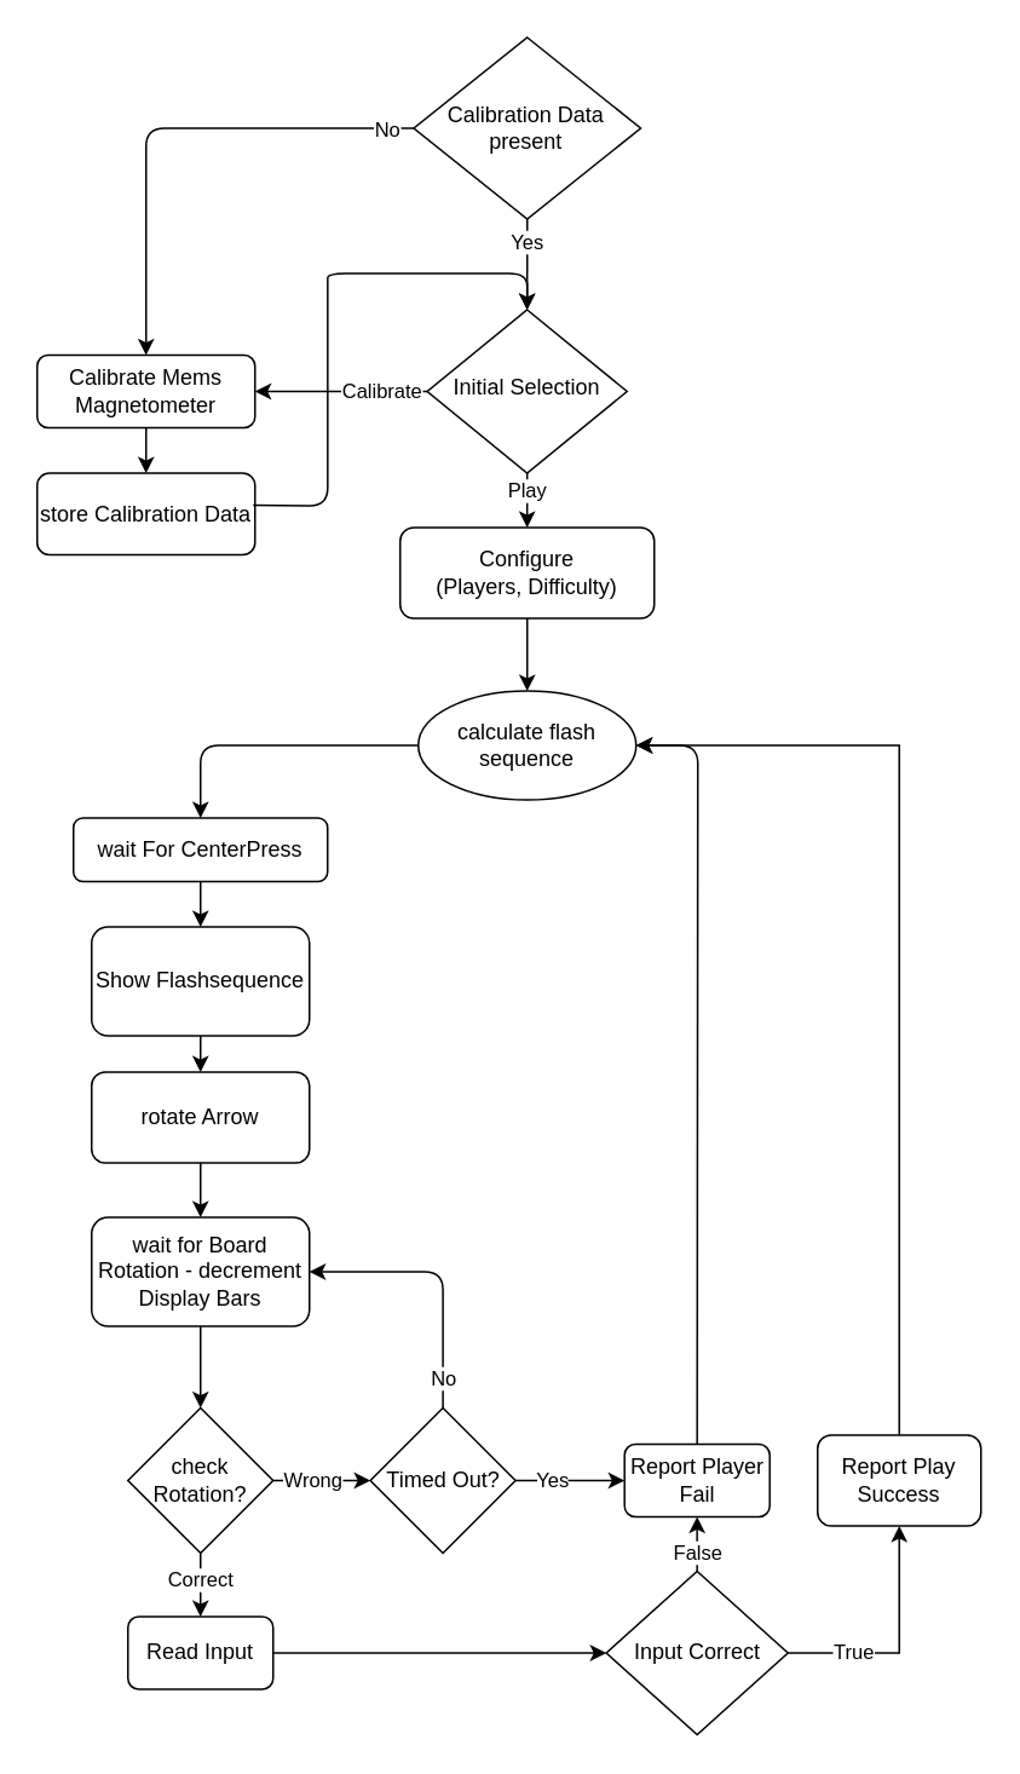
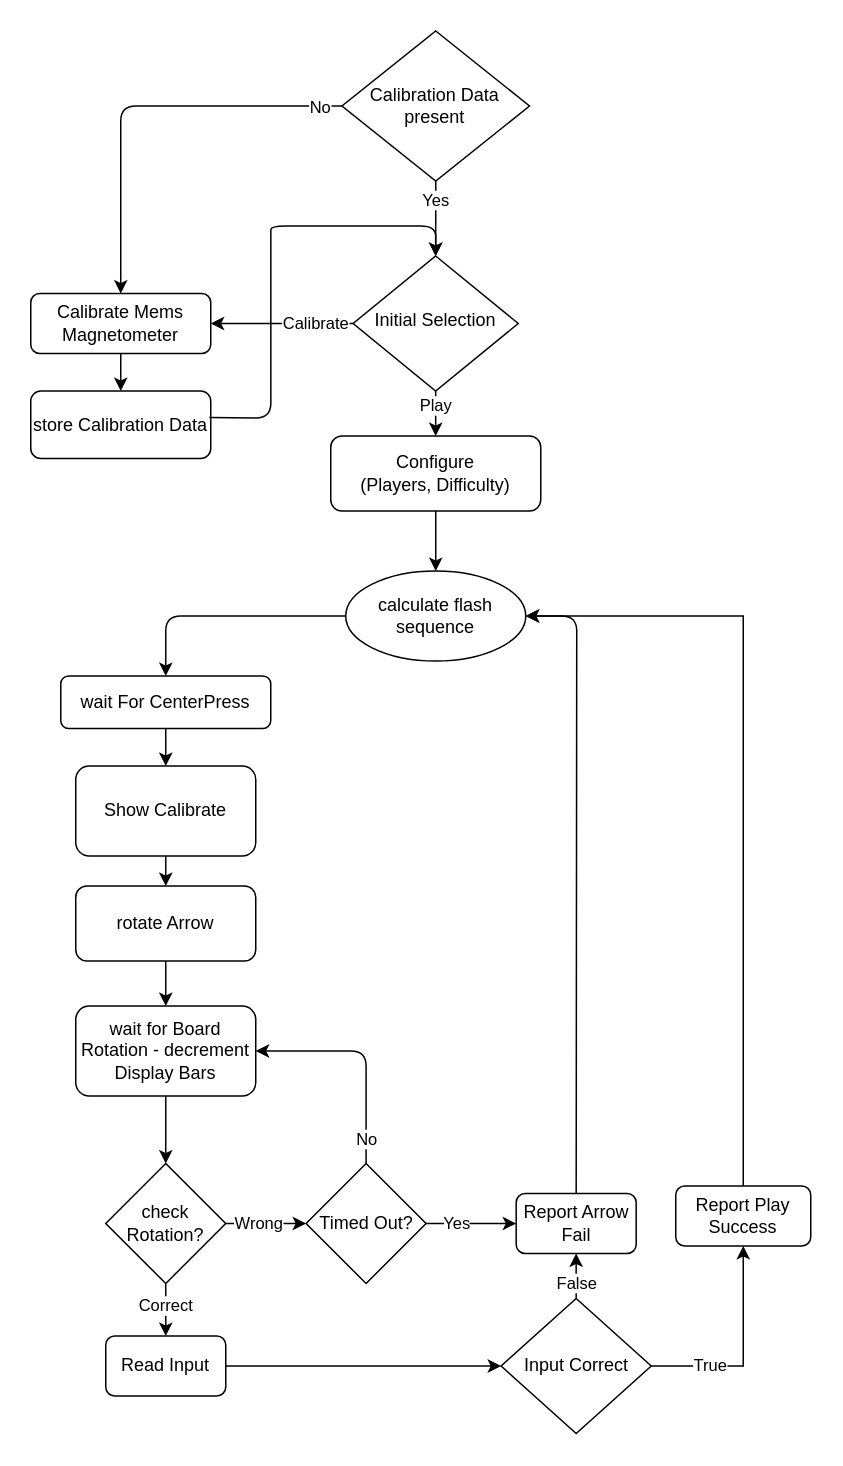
- <mxCell id="39" value="Show Flashsequence" style="rounded=1;whiteSpace=wrap;html=1;" vertex="1" parent="1"><mxGeometry x="50" y="510" width="120" height="60" as="geometry" /></mxCell>
+ <mxCell id="39" value="Show Calibrate" style="rounded=1;whiteSpace=wrap;html=1;" vertex="1" parent="1"><mxGeometry x="50" y="510" width="120" height="60" as="geometry" /></mxCell>
- <mxCell id="20" value="Report Player Fail" style="rounded=1;whiteSpace=wrap;html=1;" parent="1" vertex="1"><mxGeometry x="343.62" y="795" width="80" height="40" as="geometry" /></mxCell>
+ <mxCell id="20" value="Report Arrow Fail" style="rounded=1;whiteSpace=wrap;html=1;" parent="1" vertex="1"><mxGeometry x="343.62" y="795" width="80" height="40" as="geometry" /></mxCell>
- <mxCell id="19" value="&lt;div&gt;Report Play&lt;/div&gt;&lt;div&gt;Success&lt;br&gt;&lt;/div&gt;" style="rounded=1;whiteSpace=wrap;html=1;" parent="1" vertex="1"><mxGeometry x="450" y="790" width="90" height="50" as="geometry" /></mxCell>
+ <mxCell id="19" value="&lt;div&gt;Report Play&lt;/div&gt;&lt;div&gt;Success&lt;br&gt;&lt;/div&gt;" style="rounded=1;whiteSpace=wrap;html=1;" parent="1" vertex="1"><mxGeometry x="450" y="790" width="90" height="40" as="geometry" /></mxCell>
